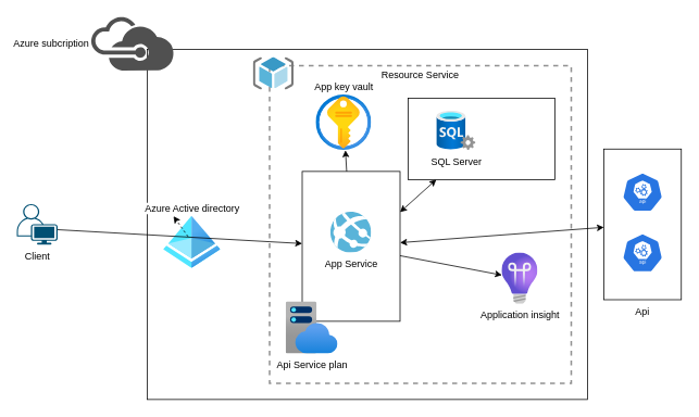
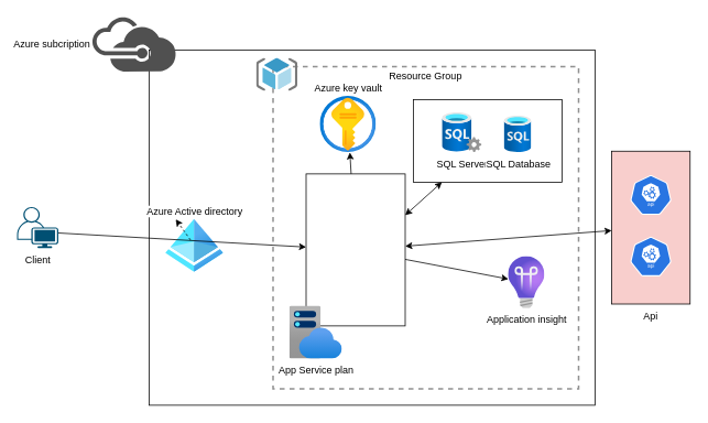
- <mxCell id="6" value="Resource Service" style="fontStyle=0;verticalAlign=top;align=center;spacingTop=-2;fillColor=none;rounded=0;whiteSpace=wrap;html=1;strokeColor=#919191;strokeWidth=2;dashed=1;container=1;collapsible=0;expand=0;recursiveResize=0;" vertex="1" parent="1"><mxGeometry x="330" y="80" width="370" height="390" as="geometry" /></mxCell>
+ <mxCell id="6" value="Resource Group" style="fontStyle=0;verticalAlign=top;align=center;spacingTop=-2;fillColor=none;rounded=0;whiteSpace=wrap;html=1;strokeColor=#919191;strokeWidth=2;dashed=1;container=1;collapsible=0;expand=0;recursiveResize=0;" vertex="1" parent="1"><mxGeometry x="330" y="80" width="370" height="390" as="geometry" /></mxCell>
- <mxCell id="15" value="App key vault" style="image;aspect=fixed;html=1;points=[];align=center;fontSize=12;image=img/lib/azure2/security/Key_Vaults.svg;labelPosition=center;verticalLabelPosition=top;verticalAlign=bottom;" vertex="1" parent="6"><mxGeometry x="57" y="36" width="68" height="68" as="geometry" /></mxCell>
+ <mxCell id="15" value="Azure key vault" style="image;aspect=fixed;html=1;points=[];align=center;fontSize=12;image=img/lib/azure2/security/Key_Vaults.svg;labelPosition=center;verticalLabelPosition=top;verticalAlign=bottom;" vertex="1" parent="6"><mxGeometry x="57" y="36" width="68" height="68" as="geometry" /></mxCell>
+ <mxCell id="13" value="SQL Database" style="image;aspect=fixed;html=1;points=[];align=center;fontSize=12;image=img/lib/azure2/databases/SQL_Database.svg;" vertex="1" parent="6"><mxGeometry x="280" y="60" width="33" height="44" as="geometry" /></mxCell>
- <mxCell id="19" value="Api&lt;br&gt;" style="rounded=0;whiteSpace=wrap;html=1;labelPosition=center;verticalLabelPosition=bottom;align=center;verticalAlign=top;" vertex="1" parent="1"><mxGeometry x="740" y="182.5" width="95" height="185" as="geometry" /></mxCell>
+ <mxCell id="19" value="Api&lt;br&gt;" style="rounded=0;whiteSpace=wrap;html=1;labelPosition=center;verticalLabelPosition=bottom;align=center;verticalAlign=top;fillColor=#f8cecc;" vertex="1" parent="1"><mxGeometry x="740" y="182.5" width="95" height="185" as="geometry" /></mxCell>
- <mxCell id="9" value="App Service&lt;br&gt;" style="image;sketch=0;aspect=fixed;html=1;points=[];align=center;fontSize=12;image=img/lib/mscae/App_Services.svg;" vertex="1" parent="6"><mxGeometry x="75" y="180" width="50" height="50" as="geometry" /></mxCell>
- <mxCell id="10" value="Api Service plan&lt;br&gt;" style="image;aspect=fixed;html=1;points=[];align=center;fontSize=12;image=img/lib/azure2/app_services/App_Service_Plans.svg;" vertex="1" parent="6"><mxGeometry x="20" y="290" width="64" height="64" as="geometry" /></mxCell>
+ <mxCell id="10" value="App Service plan&lt;br&gt;" style="image;aspect=fixed;html=1;points=[];align=center;fontSize=12;image=img/lib/azure2/app_services/App_Service_Plans.svg;" vertex="1" parent="6"><mxGeometry x="20" y="290" width="64" height="64" as="geometry" /></mxCell>
